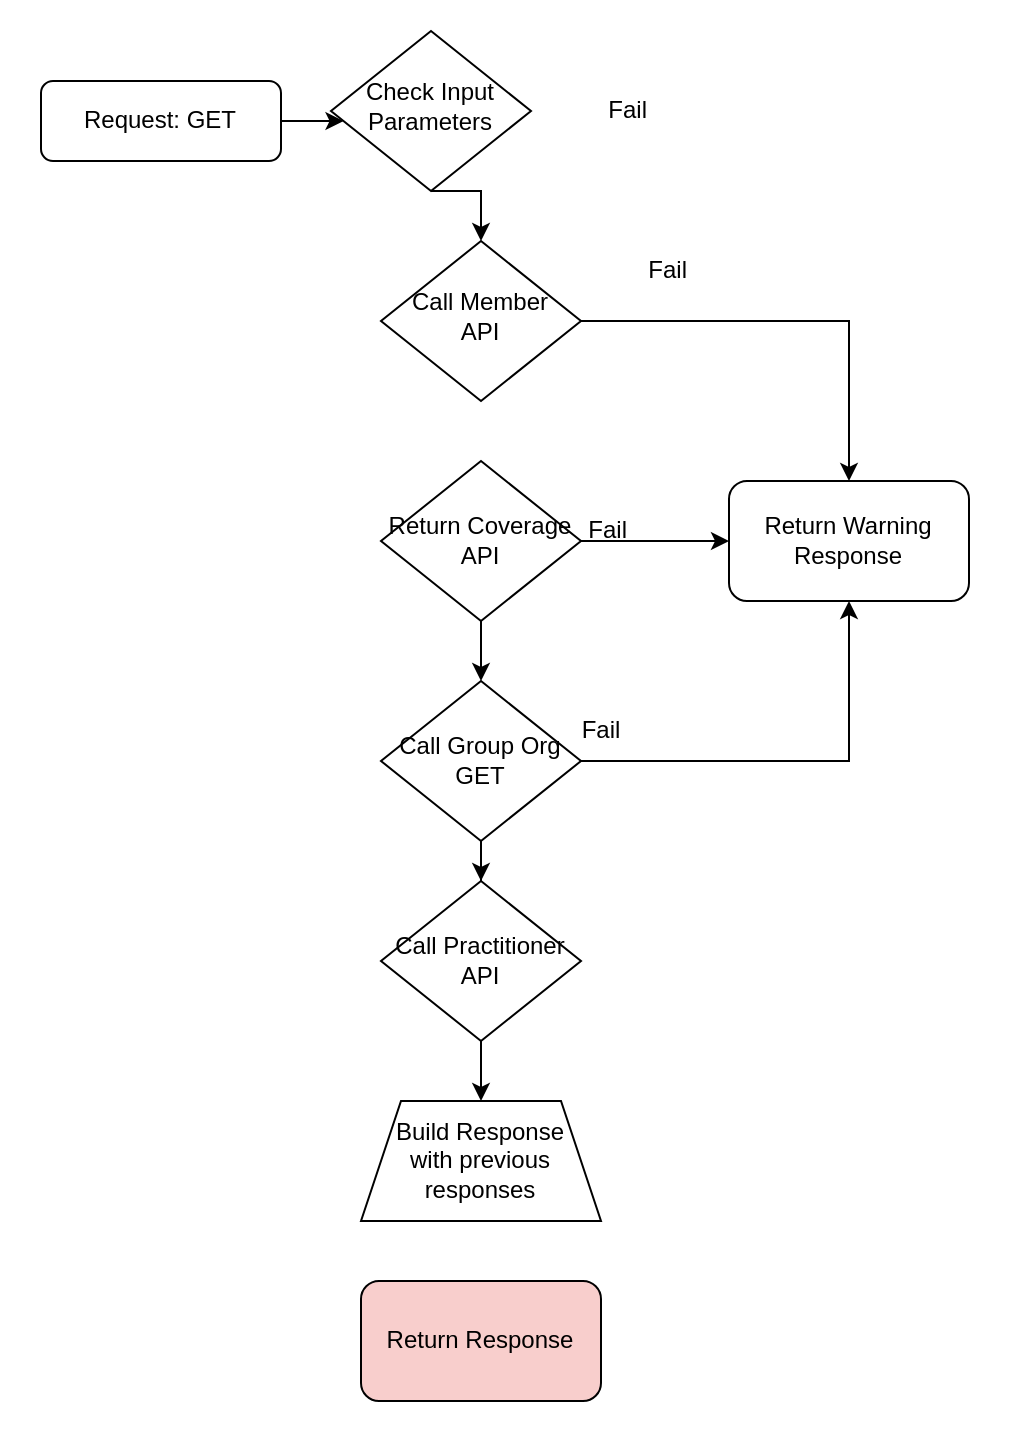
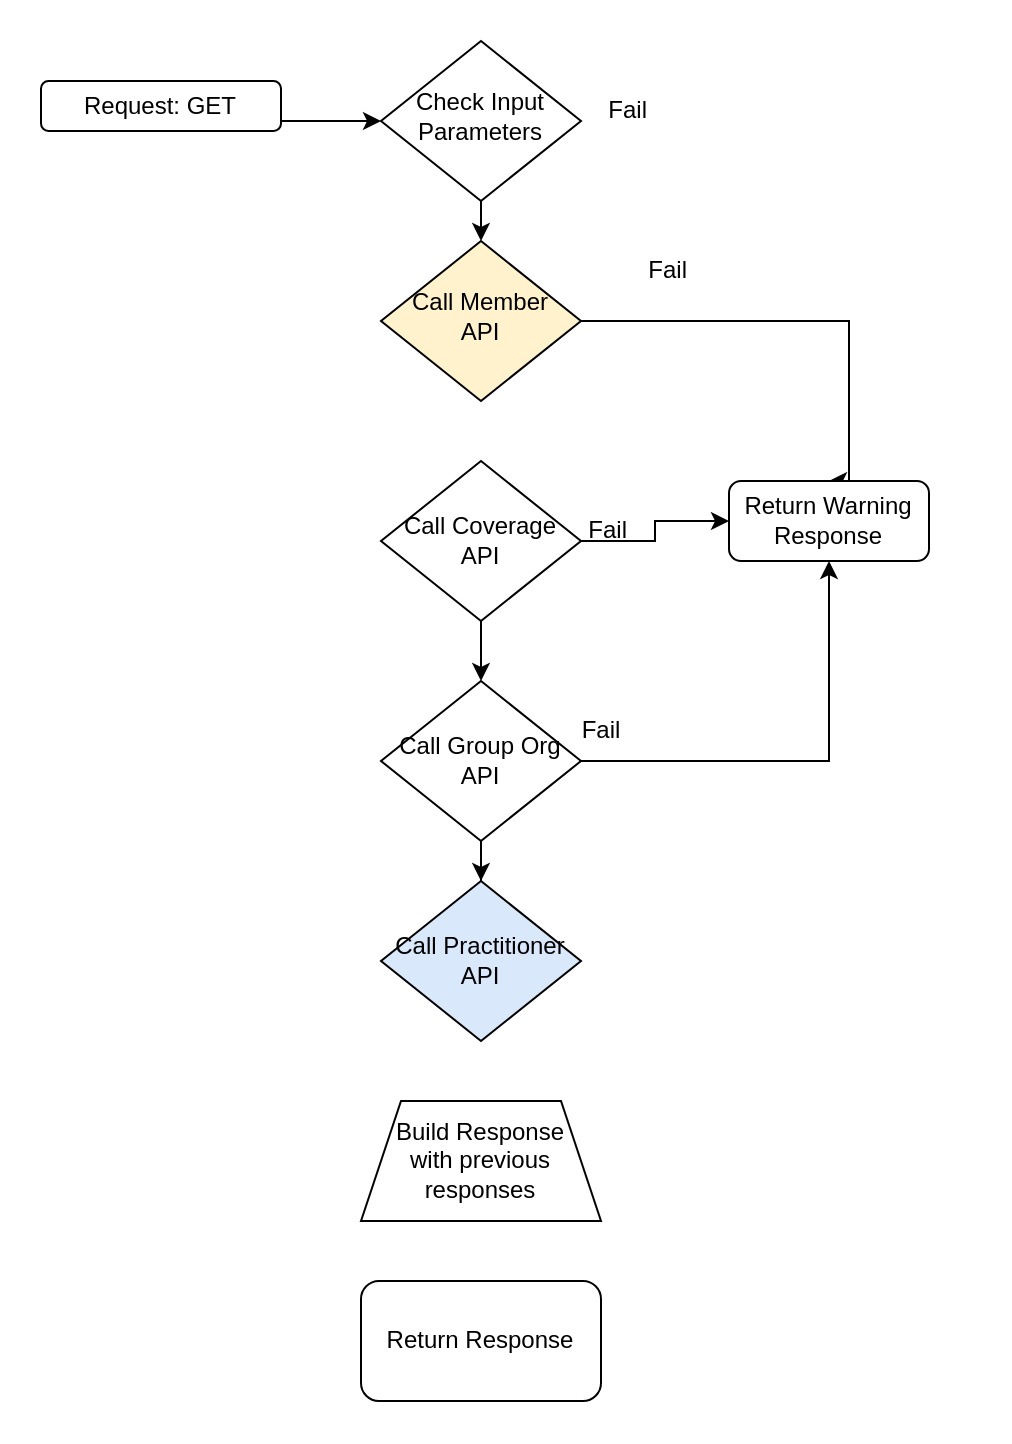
- <mxCell id="5" value="Check Input Parameters" style="rhombus;whiteSpace=wrap;html=1;shadow=0;fontFamily=Helvetica;fontSize=12;align=center;strokeWidth=1;spacing=6;spacingTop=-4;" parent="1" vertex="1"><mxGeometry x="165" y="15" width="100" height="80" as="geometry" /></mxCell>
+ <mxCell id="5" value="Check Input Parameters" style="rhombus;whiteSpace=wrap;html=1;shadow=0;fontFamily=Helvetica;fontSize=12;align=center;strokeWidth=1;spacing=6;spacingTop=-4;" parent="1" vertex="1"><mxGeometry x="190" y="20" width="100" height="80" as="geometry" /></mxCell>
- <mxCell id="3" value="Request: GET" style="rounded=1;whiteSpace=wrap;html=1;fontSize=12;glass=0;strokeWidth=1;shadow=0;" parent="1" vertex="1"><mxGeometry x="20" y="40" width="120" height="40" as="geometry" /></mxCell>
+ <mxCell id="3" value="Request: GET" style="rounded=1;whiteSpace=wrap;html=1;fontSize=12;glass=0;strokeWidth=1;shadow=0;" parent="1" vertex="1"><mxGeometry x="20" y="40" width="120" height="25" as="geometry" /></mxCell>
- <mxCell id="7" value="Call Member API" style="rhombus;whiteSpace=wrap;html=1;shadow=0;fontFamily=Helvetica;fontSize=12;align=center;strokeWidth=1;spacing=6;spacingTop=-4;" parent="1" vertex="1"><mxGeometry x="190" y="120" width="100" height="80" as="geometry" /></mxCell>
+ <mxCell id="7" value="Call Member API" style="rhombus;whiteSpace=wrap;html=1;shadow=0;fontFamily=Helvetica;fontSize=12;align=center;strokeWidth=1;spacing=6;spacingTop=-4;fillColor=#fff2cc;" parent="1" vertex="1"><mxGeometry x="190" y="120" width="100" height="80" as="geometry" /></mxCell>
- <mxCell id="10" value="Return Coverage API" style="rhombus;whiteSpace=wrap;html=1;" parent="1" vertex="1"><mxGeometry x="190" y="230" width="100" height="80" as="geometry" /></mxCell>
+ <mxCell id="10" value="Call Coverage API" style="rhombus;whiteSpace=wrap;html=1;" parent="1" vertex="1"><mxGeometry x="190" y="230" width="100" height="80" as="geometry" /></mxCell>
- <mxCell id="14" value="Return Warning Response" style="rounded=1;whiteSpace=wrap;html=1;" parent="1" vertex="1"><mxGeometry x="364" y="240" width="120" height="60" as="geometry" /></mxCell>
+ <mxCell id="14" value="Return Warning Response" style="rounded=1;whiteSpace=wrap;html=1;" parent="1" vertex="1"><mxGeometry x="364" y="240" width="100" height="40" as="geometry" /></mxCell>
- <mxCell id="13" value="Call Group Org GET" style="rhombus;whiteSpace=wrap;html=1;" parent="1" vertex="1"><mxGeometry x="190" y="340" width="100" height="80" as="geometry" /></mxCell>
+ <mxCell id="13" value="Call Group Org API" style="rhombus;whiteSpace=wrap;html=1;" parent="1" vertex="1"><mxGeometry x="190" y="340" width="100" height="80" as="geometry" /></mxCell>
- <mxCell id="16" value="Call Practitioner API" style="rhombus;whiteSpace=wrap;html=1;" parent="1" vertex="1"><mxGeometry x="190" y="440" width="100" height="80" as="geometry" /></mxCell>
+ <mxCell id="16" value="Call Practitioner API" style="rhombus;whiteSpace=wrap;html=1;fillColor=#dae8fc;" parent="1" vertex="1"><mxGeometry x="190" y="440" width="100" height="80" as="geometry" /></mxCell>
- <mxCell id="15" value="" style="edgeStyle=orthogonalEdgeStyle;rounded=0;orthogonalLoop=1;jettySize=auto;html=1;" parent="1" source="16" target="22" edge="1"><mxGeometry relative="1" as="geometry" /></mxCell>
- <mxCell id="20" value="Return Response" style="rounded=1;whiteSpace=wrap;html=1;fillColor=#f8cecc;" parent="1" vertex="1"><mxGeometry x="180" y="640" width="120" height="60" as="geometry" /></mxCell>
+ <mxCell id="20" value="Return Response" style="rounded=1;whiteSpace=wrap;html=1;" parent="1" vertex="1"><mxGeometry x="180" y="640" width="120" height="60" as="geometry" /></mxCell>
